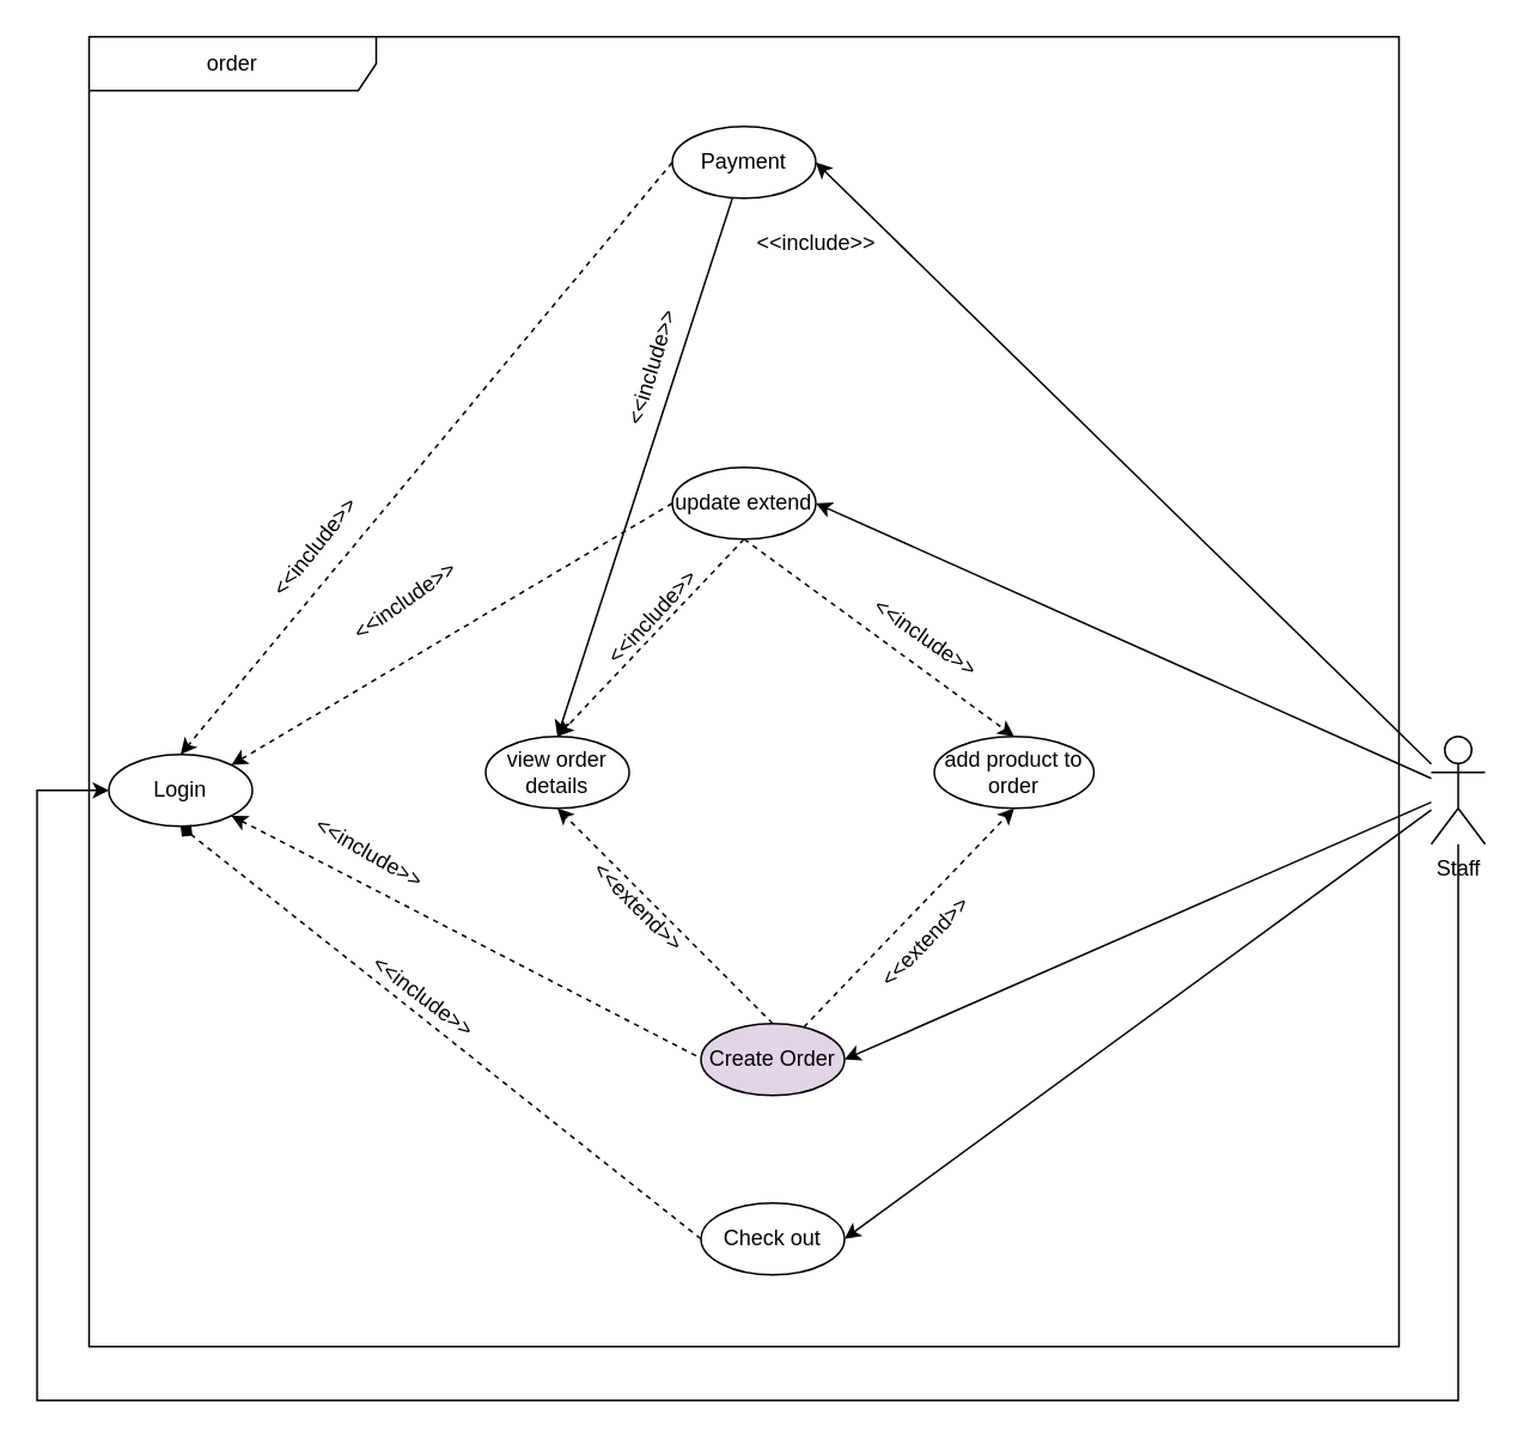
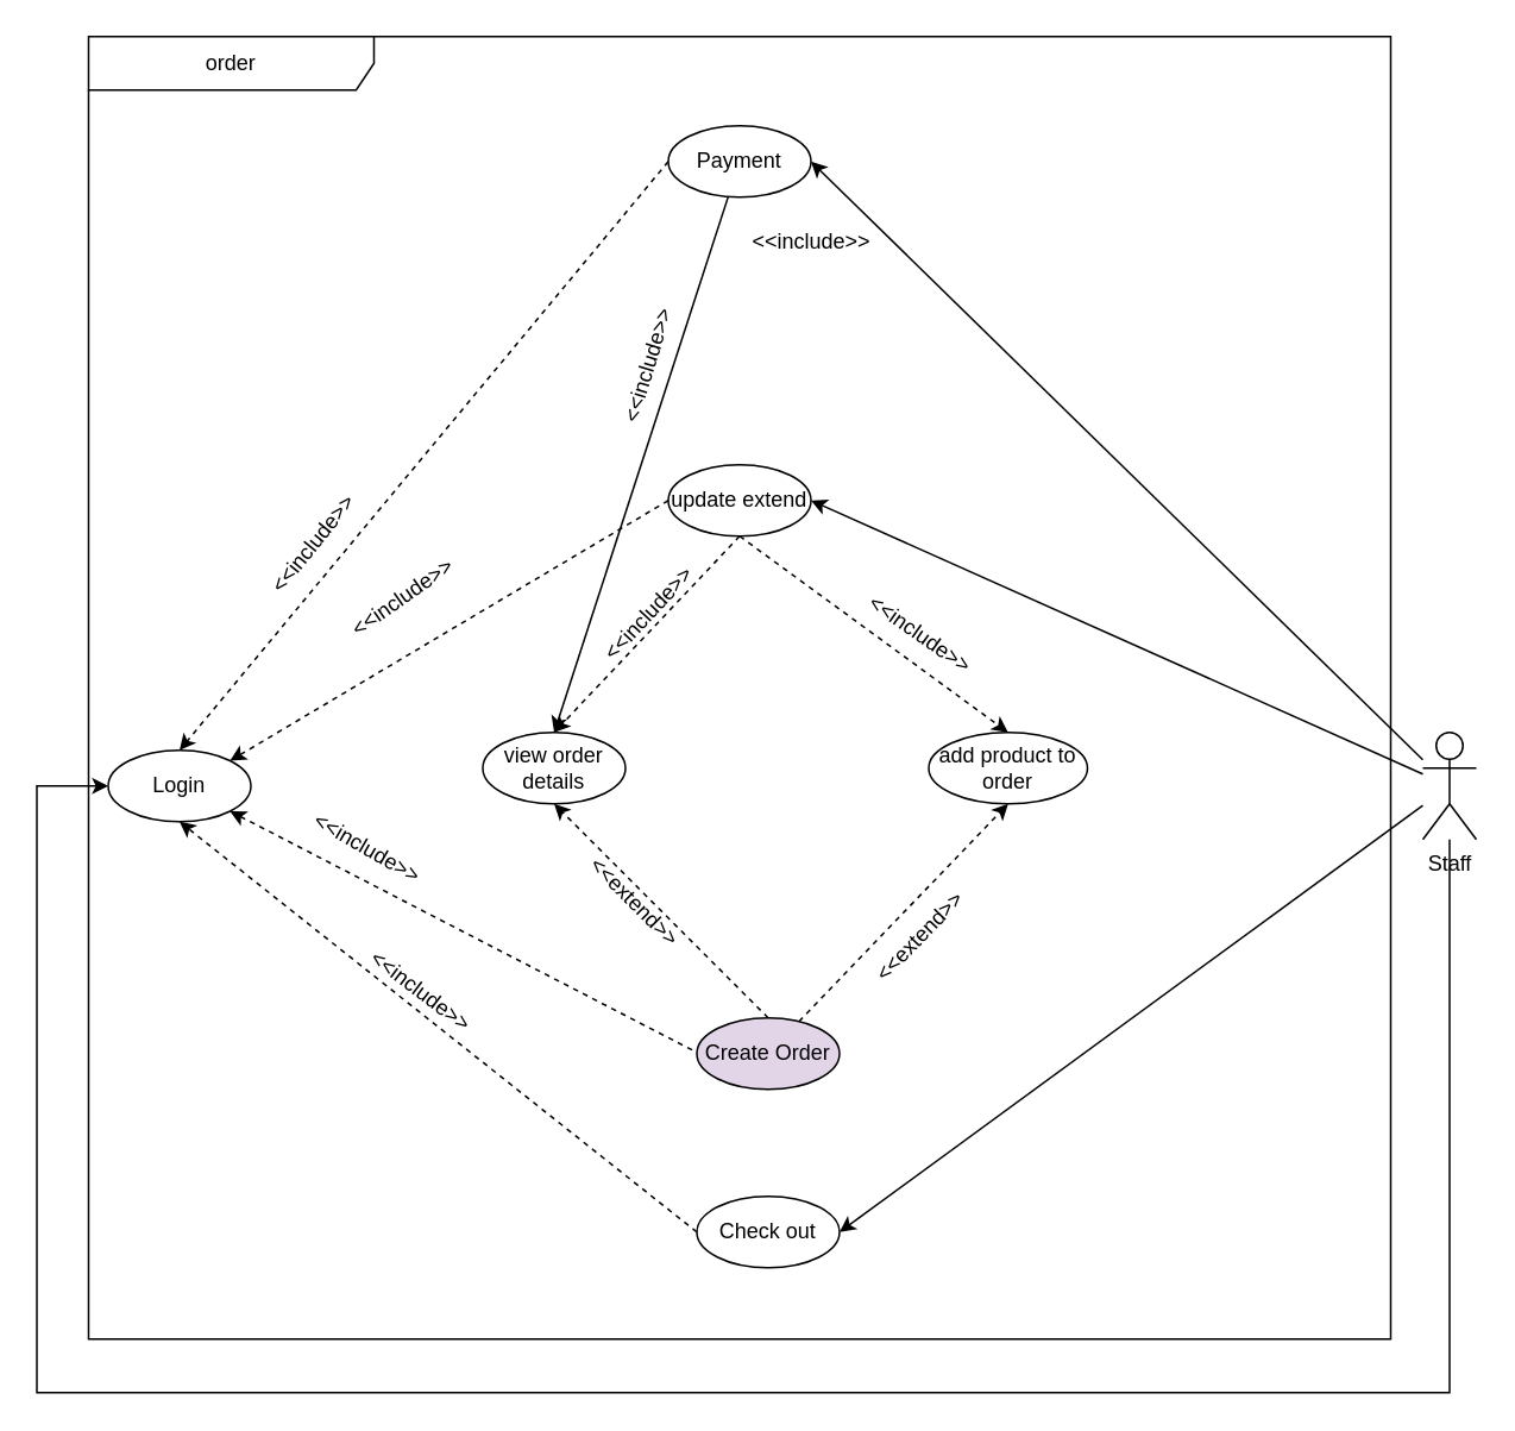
- <mxCell id="12" style="rounded=0;orthogonalLoop=1;jettySize=auto;html=1;entryX=0.5;entryY=1;entryDx=0;entryDy=0;dashed=1;exitX=0;exitY=0.5;exitDx=0;exitDy=0;endArrow=diamond;" parent="2" source="5" target="4" edge="1"><mxGeometry relative="1" as="geometry"><mxPoint x="370" y="430" as="sourcePoint" /><mxPoint x="370" y="300" as="targetPoint" /></mxGeometry></mxCell>
+ <mxCell id="12" style="rounded=0;orthogonalLoop=1;jettySize=auto;html=1;entryX=0.5;entryY=1;entryDx=0;entryDy=0;dashed=1;exitX=0;exitY=0.5;exitDx=0;exitDy=0;" parent="2" source="5" target="4" edge="1"><mxGeometry relative="1" as="geometry"><mxPoint x="370" y="430" as="sourcePoint" /><mxPoint x="370" y="300" as="targetPoint" /></mxGeometry></mxCell>
- <mxCell id="31" style="rounded=0;orthogonalLoop=1;jettySize=auto;html=1;entryX=1;entryY=0.5;entryDx=0;entryDy=0;" parent="1" source="34" target="8" edge="1"><mxGeometry relative="1" as="geometry" /></mxCell>
